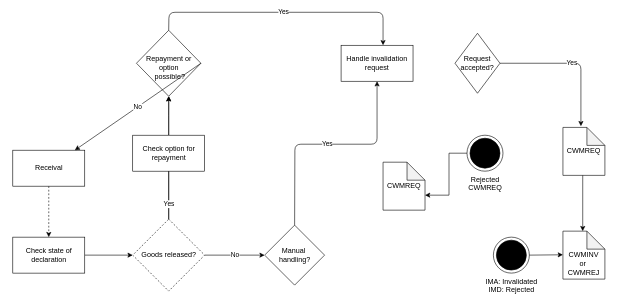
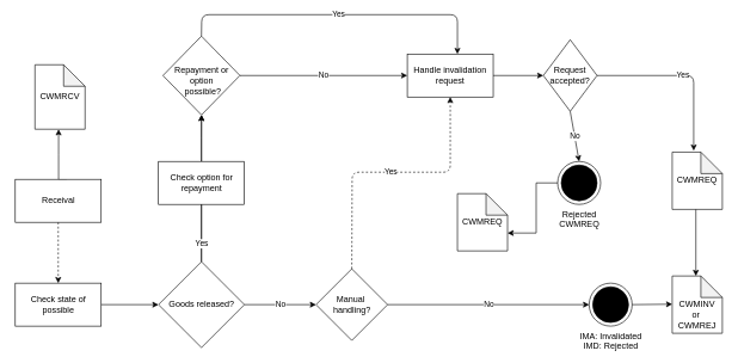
+ <mxCell id="22" value="" style="endArrow=classic;html=1;exitX=1;exitY=0.5;exitDx=0;exitDy=0;entryX=0;entryY=0.5;entryDx=0;entryDy=0;" parent="1" source="17" target="21" edge="1"><mxGeometry width="50" height="50" relative="1" as="geometry"><mxPoint x="618" y="210" as="sourcePoint" /><mxPoint x="668" y="160" as="targetPoint" /></mxGeometry></mxCell>
+ <mxCell id="10" value="CWMRCV" style="shape=note;whiteSpace=wrap;html=1;backgroundOutline=1;darkOpacity=0.05;" parent="1" vertex="1"><mxGeometry x="48" y="90" width="70" height="90" as="geometry" /></mxCell>
- <mxCell id="18" value="No" style="endArrow=classic;html=1;exitX=1;exitY=0.5;exitDx=0;exitDy=0;" parent="1" source="9" target="13" edge="1"><mxGeometry width="50" height="50" relative="1" as="geometry"><mxPoint x="618" y="220" as="sourcePoint" /><mxPoint x="668" y="170" as="targetPoint" /></mxGeometry></mxCell>
+ <mxCell id="18" value="No" style="endArrow=classic;html=1;exitX=1;exitY=0.5;exitDx=0;exitDy=0;entryX=0;entryY=0.5;entryDx=0;entryDy=0;" parent="1" source="9" target="17" edge="1"><mxGeometry width="50" height="50" relative="1" as="geometry"><mxPoint x="618" y="220" as="sourcePoint" /><mxPoint x="668" y="170" as="targetPoint" /></mxGeometry></mxCell>
+ <mxCell id="3" value="" style="edgeStyle=orthogonalEdgeStyle;rounded=0;orthogonalLoop=1;jettySize=auto;html=1;exitX=0.598;exitY=0.014;exitDx=0;exitDy=0;exitPerimeter=0;" parent="1" source="13" target="10" edge="1"><mxGeometry relative="1" as="geometry"><mxPoint x="-112" y="415" as="sourcePoint" /><Array as="points"><mxPoint x="81" y="215" /><mxPoint x="81" y="215" /></Array></mxGeometry></mxCell>
+ <mxCell id="24" value="No" style="endArrow=classic;html=1;exitX=0.5;exitY=1;exitDx=0;exitDy=0;entryX=0.5;entryY=0;entryDx=0;entryDy=0;entryPerimeter=0;" parent="1" source="21" target="23" edge="1"><mxGeometry width="50" height="50" relative="1" as="geometry"><mxPoint x="618" y="210" as="sourcePoint" /><mxPoint x="668" y="160" as="targetPoint" /></mxGeometry></mxCell>
- <mxCell id="20" value="Yes" style="endArrow=classic;html=1;entryX=0.5;entryY=1;entryDx=0;entryDy=0;exitX=0.5;exitY=0;exitDx=0;exitDy=0;rounded=1;" parent="1" source="11" target="17" edge="1"><mxGeometry width="50" height="50" relative="1" as="geometry"><mxPoint x="618" y="220" as="sourcePoint" /><mxPoint x="668" y="170" as="targetPoint" /><Array as="points"><mxPoint x="491" y="240" /><mxPoint x="628" y="240" /></Array></mxGeometry></mxCell>
+ <mxCell id="20" value="Yes" style="endArrow=classic;html=1;entryX=0.5;entryY=1;entryDx=0;entryDy=0;exitX=0.5;exitY=0;exitDx=0;exitDy=0;rounded=1;dashed=1;" parent="1" source="11" target="17" edge="1"><mxGeometry width="50" height="50" relative="1" as="geometry"><mxPoint x="618" y="220" as="sourcePoint" /><mxPoint x="668" y="170" as="targetPoint" /><Array as="points"><mxPoint x="491" y="240" /><mxPoint x="628" y="240" /></Array></mxGeometry></mxCell>
- <mxCell id="5" value="Check state of declaration" style="whiteSpace=wrap;html=1;" parent="1" vertex="1"><mxGeometry x="20.5" y="395" width="120" height="60" as="geometry" /></mxCell>
+ <mxCell id="5" value="Check state of possible" style="whiteSpace=wrap;html=1;" parent="1" vertex="1"><mxGeometry x="20.5" y="395" width="120" height="60" as="geometry" /></mxCell>
- <mxCell id="8" value="Goods released?" style="rhombus;whiteSpace=wrap;html=1;dashed=1;" parent="1" vertex="1"><mxGeometry x="220.5" y="365" width="120" height="120" as="geometry" /></mxCell>
+ <mxCell id="8" value="Goods released?" style="rhombus;whiteSpace=wrap;html=1;" parent="1" vertex="1"><mxGeometry x="220.5" y="365" width="120" height="120" as="geometry" /></mxCell>
+ <mxCell id="30" value="No" style="endArrow=classic;html=1;exitX=1;exitY=0.5;exitDx=0;exitDy=0;entryX=0;entryY=0.5;entryDx=0;entryDy=0;entryPerimeter=0;" parent="1" source="11" target="29" edge="1"><mxGeometry width="50" height="50" relative="1" as="geometry"><mxPoint x="758" y="250" as="sourcePoint" /><mxPoint x="808" y="200" as="targetPoint" /></mxGeometry></mxCell>
